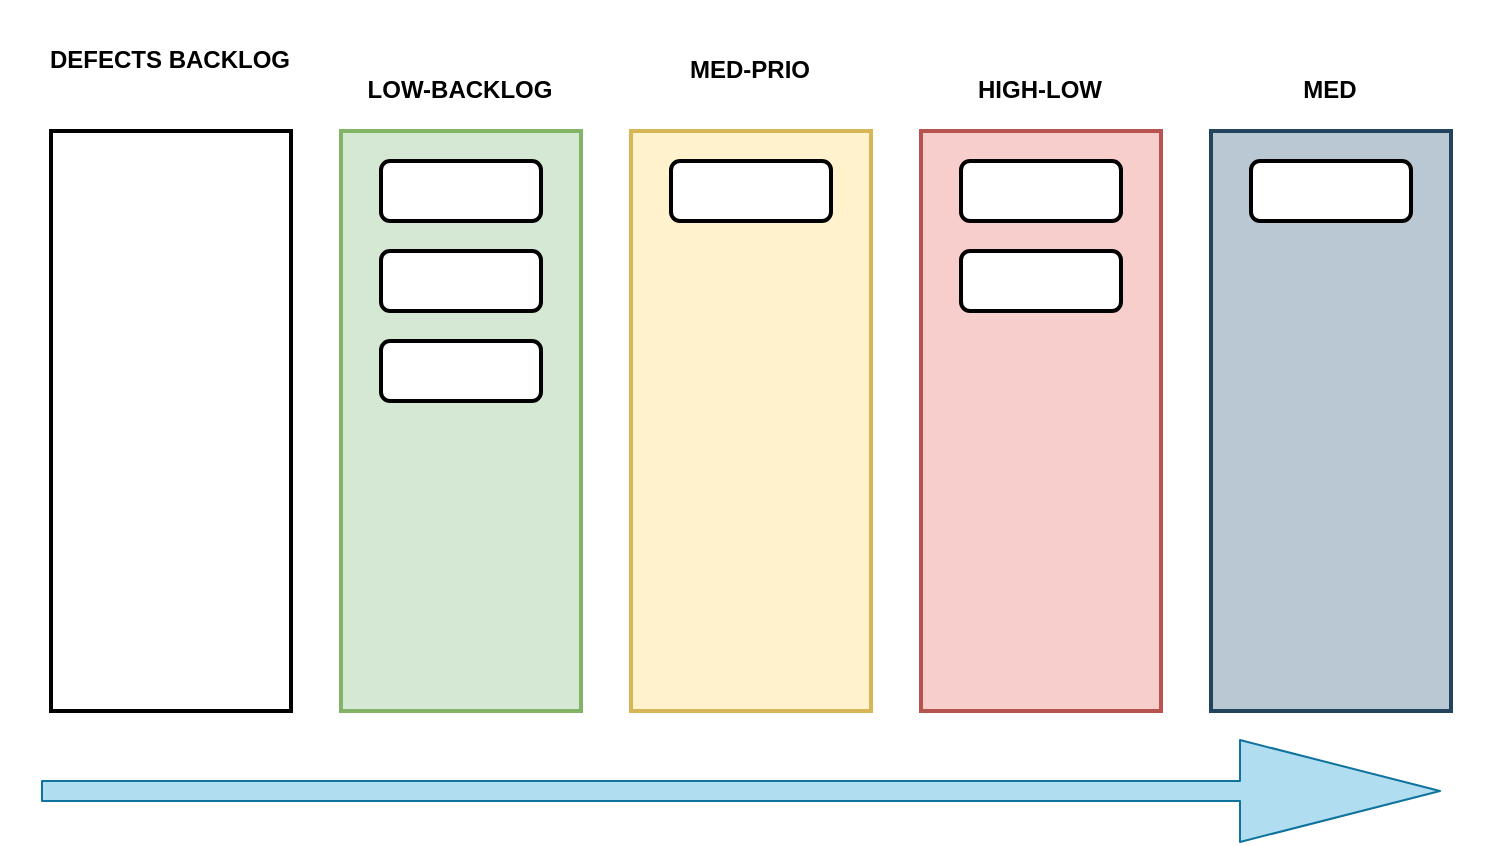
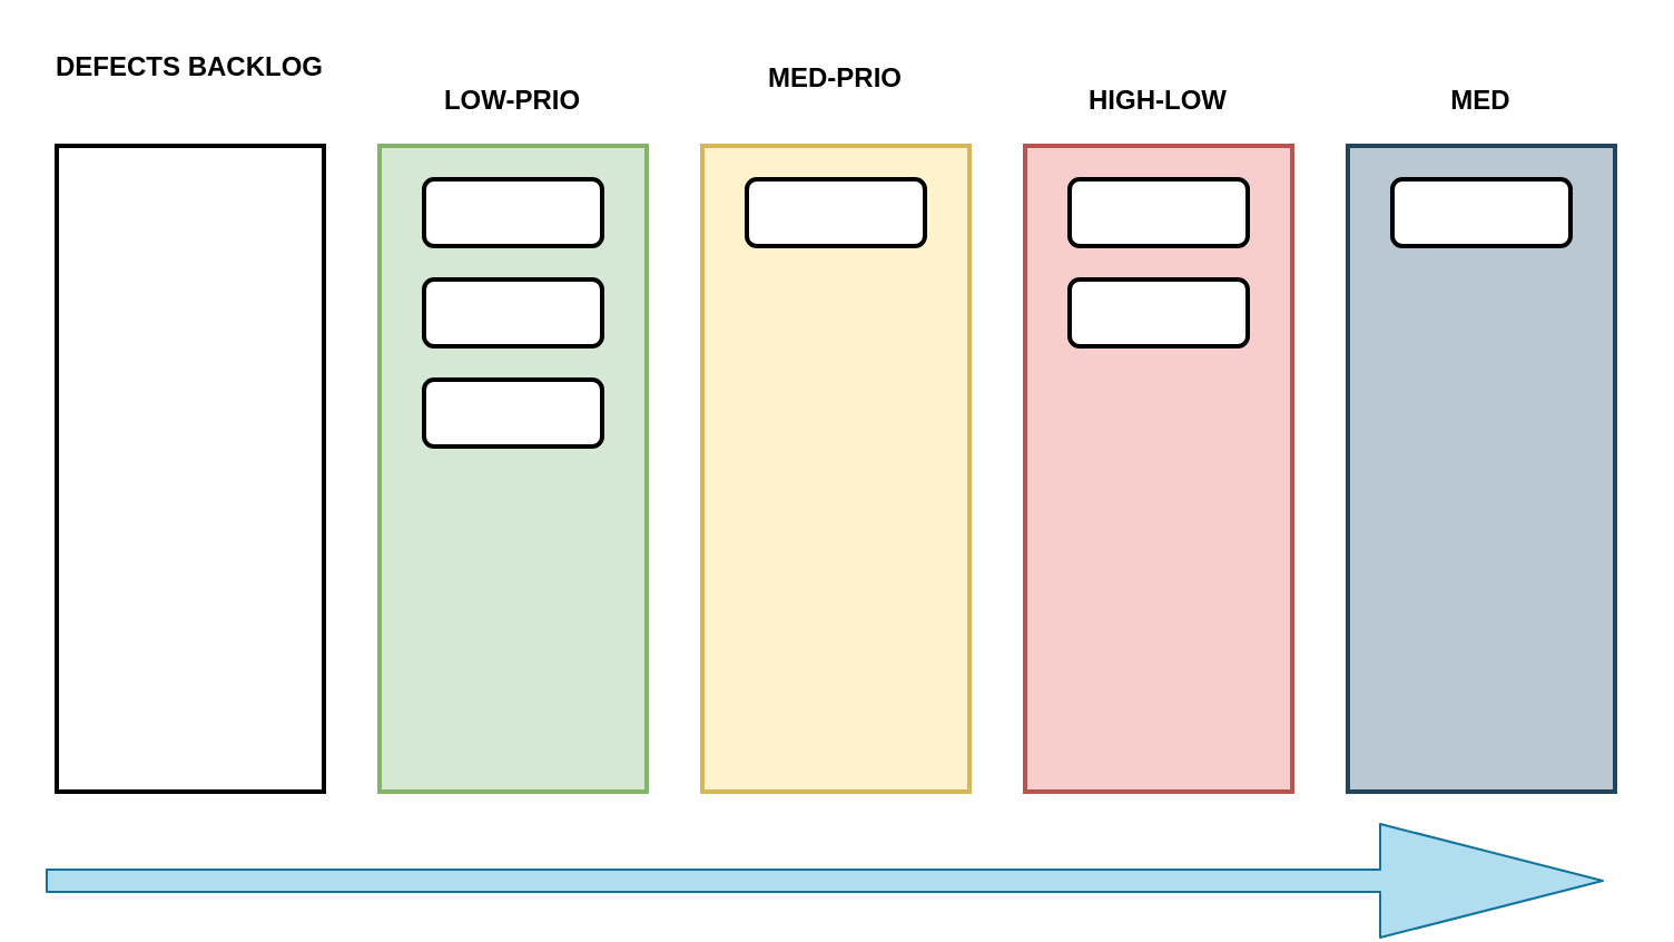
- <mxCell id="4" value="LOW-BACKLOG" style="text;html=1;strokeColor=none;fillColor=none;align=center;verticalAlign=middle;whiteSpace=wrap;rounded=0;fontStyle=1" vertex="1" parent="1"><mxGeometry x="165" y="35" width="130" height="20" as="geometry" /></mxCell>
+ <mxCell id="4" value="LOW-PRIO" style="text;html=1;strokeColor=none;fillColor=none;align=center;verticalAlign=middle;whiteSpace=wrap;rounded=0;fontStyle=1" vertex="1" parent="1"><mxGeometry x="165" y="35" width="130" height="20" as="geometry" /></mxCell>
